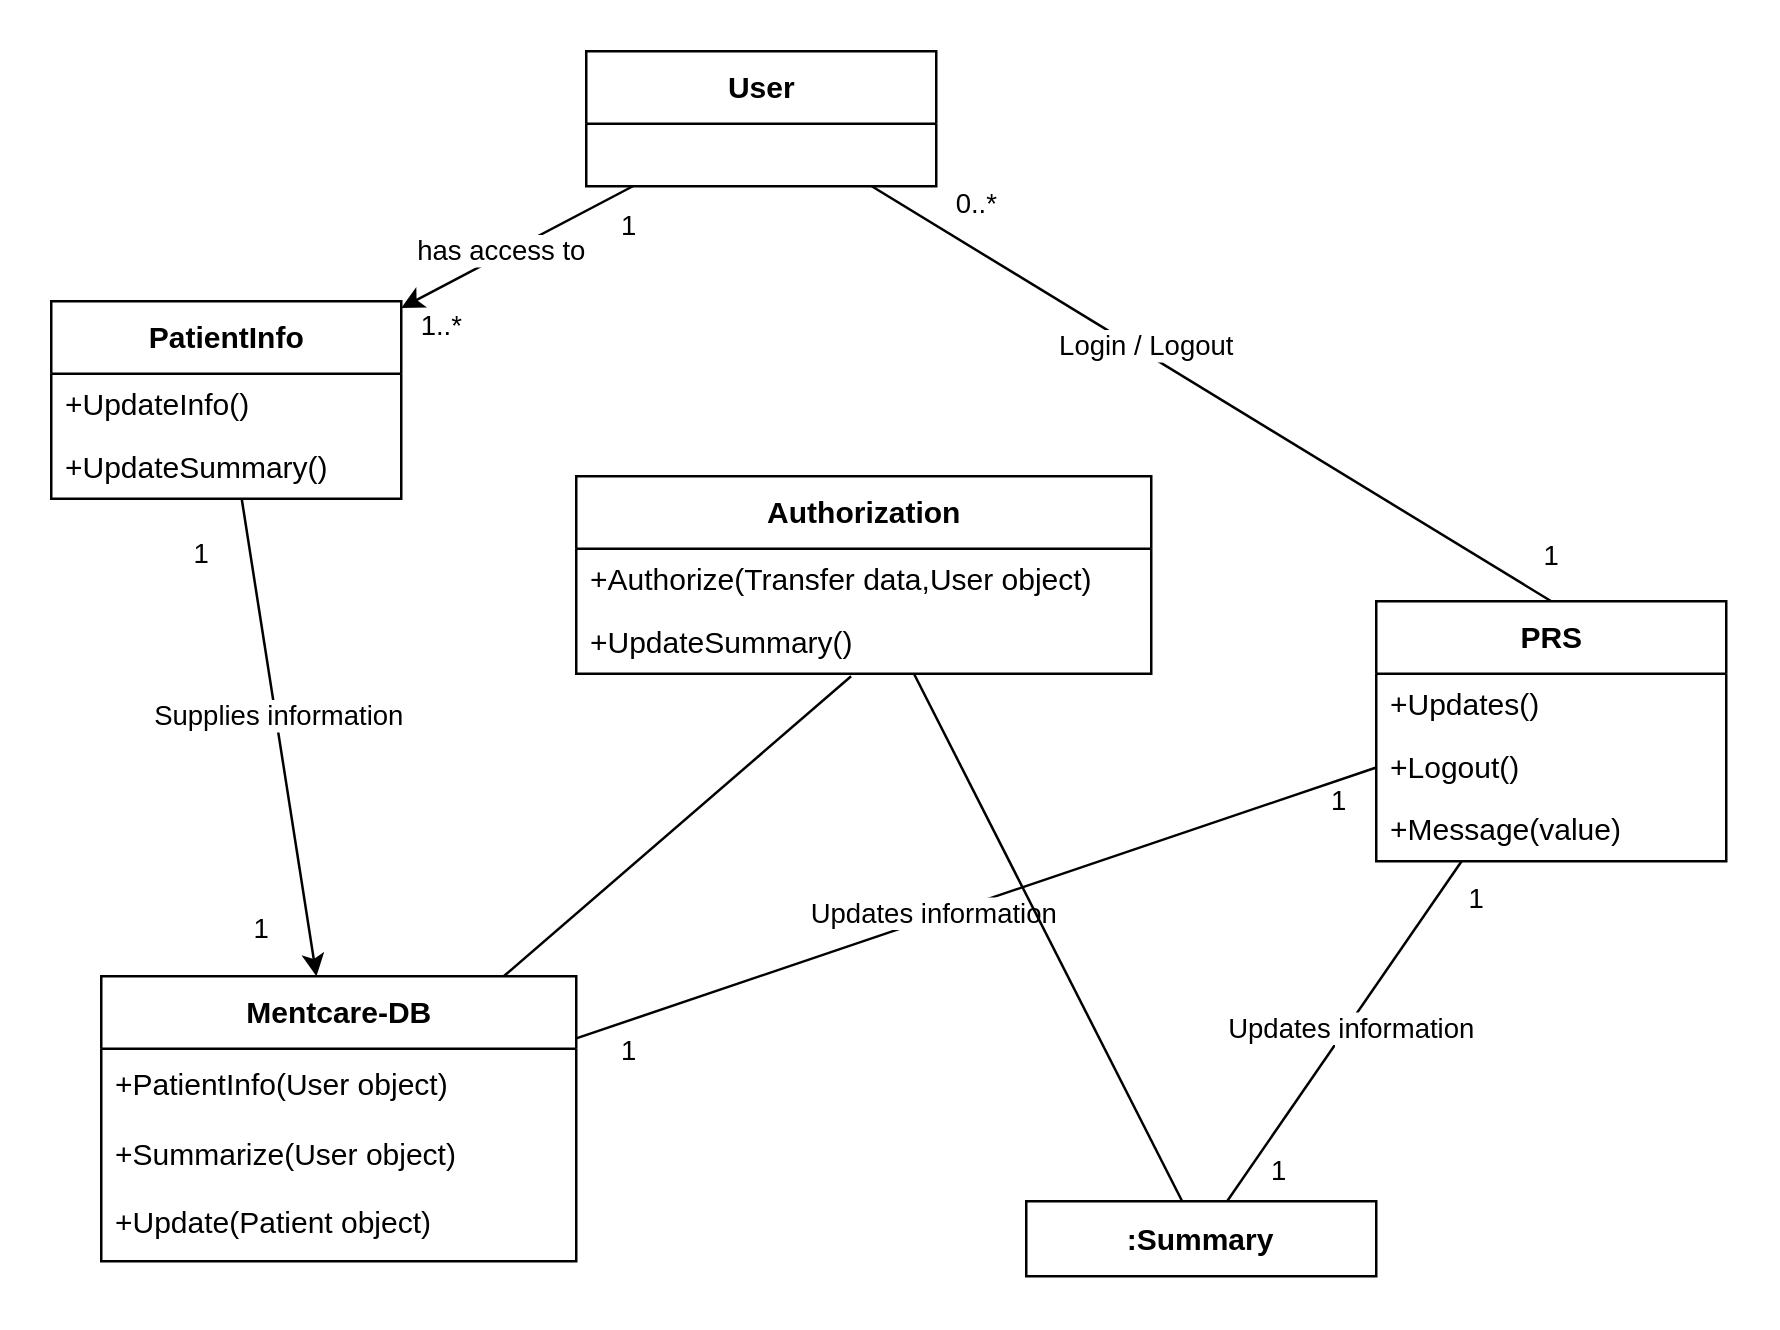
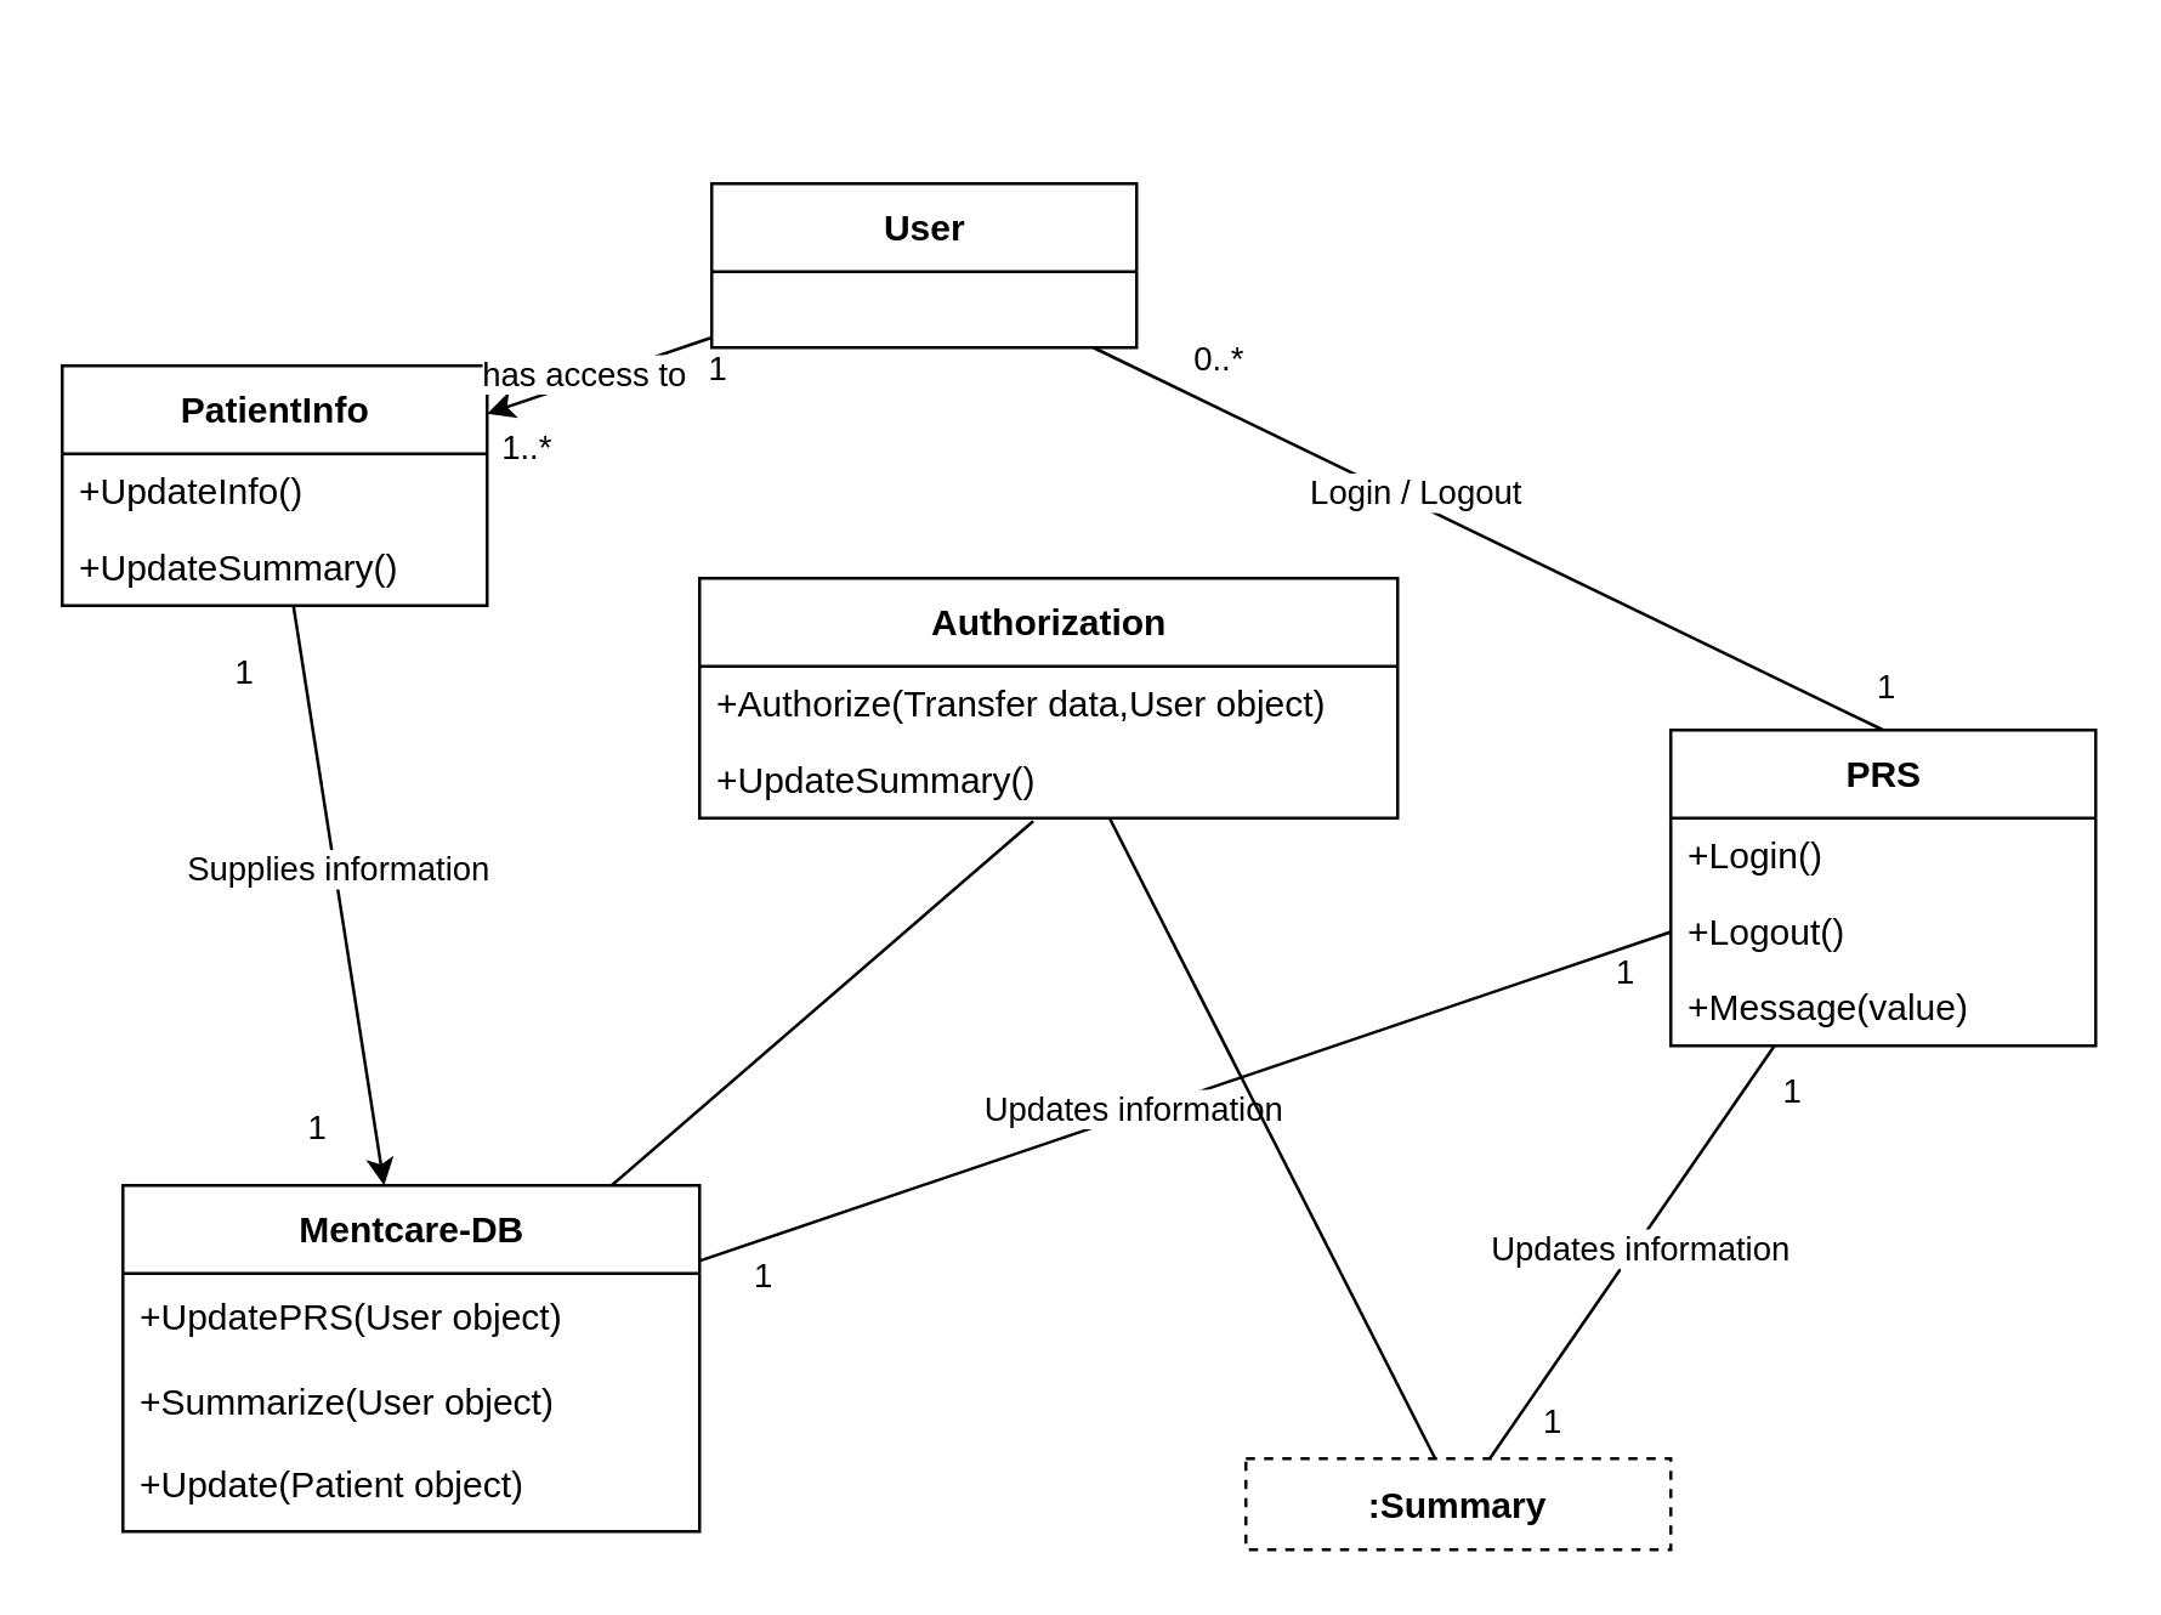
- <mxCell id="35" value="User" style="swimlane;fontStyle=1;align=center;verticalAlign=middle;childLayout=stackLayout;horizontal=1;startSize=29;horizontalStack=0;resizeParent=1;resizeParentMax=0;resizeLast=0;collapsible=0;marginBottom=0;html=1;" vertex="1" parent="1"><mxGeometry x="234" y="20" width="140" height="54" as="geometry" /></mxCell>
+ <mxCell id="35" value="User" style="swimlane;fontStyle=1;align=center;verticalAlign=middle;childLayout=stackLayout;horizontal=1;startSize=29;horizontalStack=0;resizeParent=1;resizeParentMax=0;resizeLast=0;collapsible=0;marginBottom=0;html=1;" vertex="1" parent="1"><mxGeometry x="234" y="60" width="140" height="54" as="geometry" /></mxCell>
- <mxCell id="37" value="+Updates()" style="text;html=1;strokeColor=none;fillColor=none;align=left;verticalAlign=middle;spacingLeft=4;spacingRight=4;overflow=hidden;rotatable=0;points=[[0,0.5],[1,0.5]];portConstraint=eastwest;" vertex="1" parent="36"><mxGeometry y="29" width="140" height="25" as="geometry" /></mxCell>
+ <mxCell id="37" value="+Login()" style="text;html=1;strokeColor=none;fillColor=none;align=left;verticalAlign=middle;spacingLeft=4;spacingRight=4;overflow=hidden;rotatable=0;points=[[0,0.5],[1,0.5]];portConstraint=eastwest;" vertex="1" parent="36"><mxGeometry y="29" width="140" height="25" as="geometry" /></mxCell>
- <mxCell id="15" value="+PatientInfo(User object)" style="text;html=1;strokeColor=none;fillColor=none;align=left;verticalAlign=middle;spacingLeft=4;spacingRight=4;overflow=hidden;rotatable=0;points=[[0,0.5],[1,0.5]];portConstraint=eastwest;" vertex="1" parent="14"><mxGeometry y="29" width="190" height="30" as="geometry" /></mxCell>
+ <mxCell id="15" value="+UpdatePRS(User object)" style="text;html=1;strokeColor=none;fillColor=none;align=left;verticalAlign=middle;spacingLeft=4;spacingRight=4;overflow=hidden;rotatable=0;points=[[0,0.5],[1,0.5]];portConstraint=eastwest;" vertex="1" parent="14"><mxGeometry y="29" width="190" height="30" as="geometry" /></mxCell>
- <mxCell id="26" value=":Summary" style="fontStyle=1;" vertex="1" parent="1"><mxGeometry x="410" y="480" width="140" height="30" as="geometry" /></mxCell>
+ <mxCell id="26" value=":Summary" style="fontStyle=1;dashed=1;" vertex="1" parent="1"><mxGeometry x="410" y="480" width="140" height="30" as="geometry" /></mxCell>
